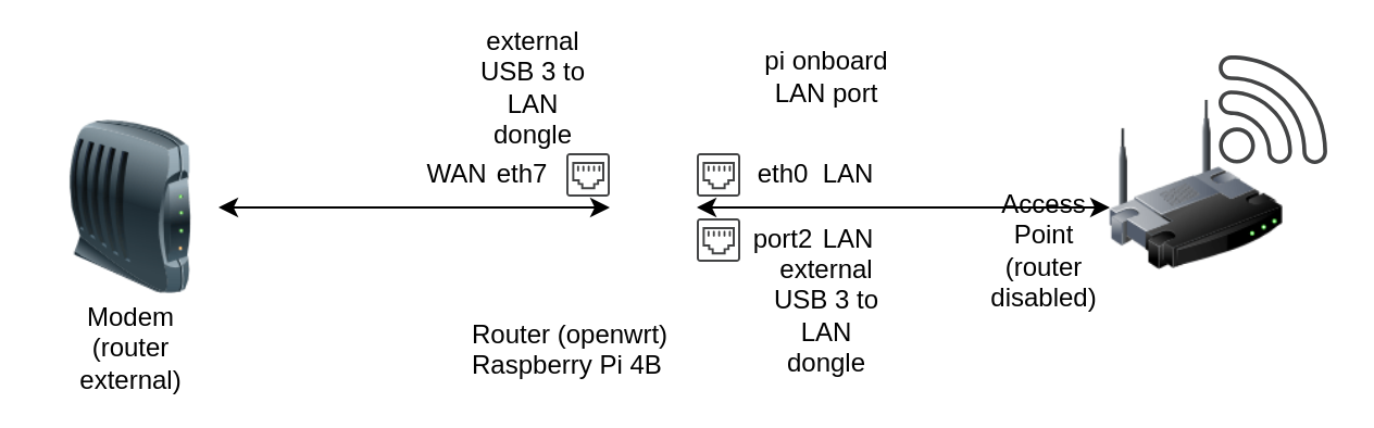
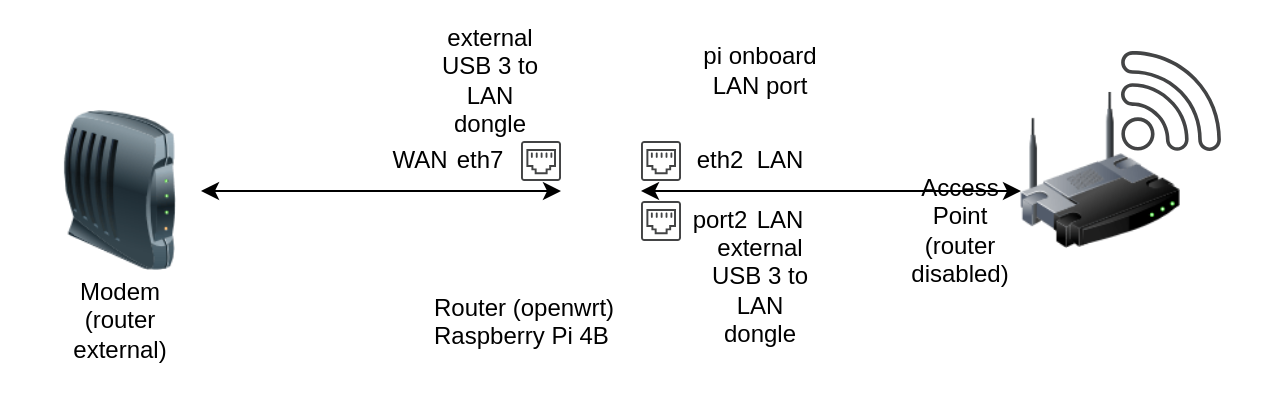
- <mxCell id="12" value="eth0" style="text;html=1;strokeColor=none;fillColor=none;align=center;verticalAlign=middle;whiteSpace=wrap;rounded=0;" parent="10" vertex="1"><mxGeometry x="10" width="60" height="30" as="geometry" /></mxCell>
+ <mxCell id="12" value="eth2" style="text;html=1;strokeColor=none;fillColor=none;align=center;verticalAlign=middle;whiteSpace=wrap;rounded=0;" parent="10" vertex="1"><mxGeometry x="10" width="60" height="30" as="geometry" /></mxCell>
